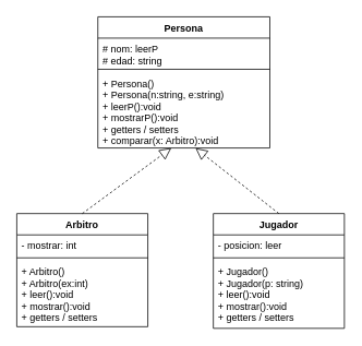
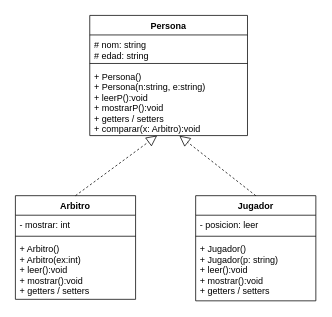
- <mxCell id="3" value="# nom: leerP&#10;# edad: string" style="text;strokeColor=none;fillColor=none;align=left;verticalAlign=top;spacingLeft=4;spacingRight=4;overflow=hidden;rotatable=0;points=[[0,0.5],[1,0.5]];portConstraint=eastwest;" vertex="1" parent="2"><mxGeometry y="26" width="210" height="34" as="geometry" /></mxCell>
+ <mxCell id="3" value="# nom: string&#10;# edad: string" style="text;strokeColor=none;fillColor=none;align=left;verticalAlign=top;spacingLeft=4;spacingRight=4;overflow=hidden;rotatable=0;points=[[0,0.5],[1,0.5]];portConstraint=eastwest;" vertex="1" parent="2"><mxGeometry y="26" width="210" height="34" as="geometry" /></mxCell>
